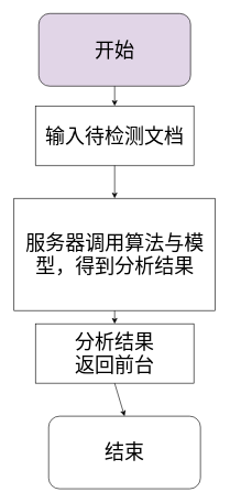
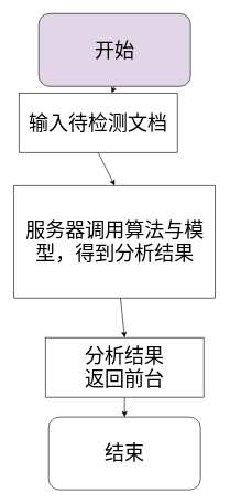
- <mxCell id="3" value="&lt;span style=&quot;font-size: 30px&quot;&gt;输入待检测文档&lt;/span&gt;" style="rounded=0;whiteSpace=wrap;html=1;" vertex="1" parent="1"><mxGeometry x="53" y="160" width="240" height="90" as="geometry" /></mxCell>
+ <mxCell id="3" value="&lt;span style=&quot;font-size: 30px&quot;&gt;输入待检测文档&lt;/span&gt;" style="rounded=0;whiteSpace=wrap;html=1;" vertex="1" parent="1"><mxGeometry x="28" y="140" width="240" height="90" as="geometry" /></mxCell>
- <mxCell id="6" value="&lt;span style=&quot;font-size: 30px&quot;&gt;服务器调用算法与模型，得到分析结果&lt;/span&gt;" style="rounded=0;whiteSpace=wrap;html=1;" vertex="1" parent="1"><mxGeometry x="20.5" y="300" width="305" height="170" as="geometry" /></mxCell>
+ <mxCell id="6" value="&lt;span style=&quot;font-size: 30px&quot;&gt;服务器调用算法与模型，得到分析结果&lt;/span&gt;" style="rounded=0;whiteSpace=wrap;html=1;" vertex="1" parent="1"><mxGeometry x="20.5" y="280" width="305" height="170" as="geometry" /></mxCell>
- <mxCell id="7" value="&lt;span style=&quot;font-size: 30px&quot;&gt;分析结果&lt;br&gt;返回前台&lt;/span&gt;" style="rounded=0;whiteSpace=wrap;html=1;" vertex="1" parent="1"><mxGeometry x="53" y="490" width="240" height="90" as="geometry" /></mxCell>
+ <mxCell id="7" value="&lt;span style=&quot;font-size: 30px&quot;&gt;分析结果&lt;br&gt;返回前台&lt;/span&gt;" style="rounded=0;whiteSpace=wrap;html=1;" vertex="1" parent="1"><mxGeometry x="68" y="510" width="240" height="90" as="geometry" /></mxCell>
